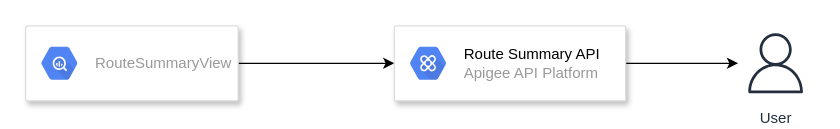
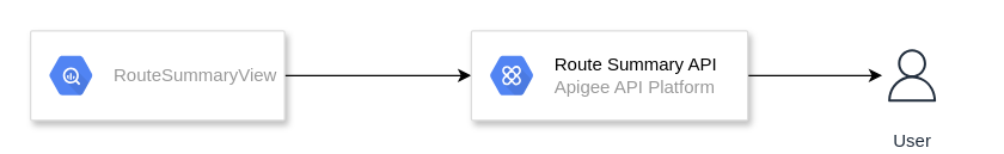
- <mxCell id="8" value="User" style="sketch=0;outlineConnect=0;fontColor=#232F3E;gradientColor=none;strokeColor=#232F3E;fillColor=#ffffff;dashed=0;verticalLabelPosition=bottom;verticalAlign=top;align=center;html=1;fontSize=12;fontStyle=0;aspect=fixed;shape=mxgraph.aws4.resourceIcon;resIcon=mxgraph.aws4.user;" vertex="1" parent="1"><mxGeometry x="590" y="20" width="60" height="60" as="geometry" /></mxCell>
+ <mxCell id="8" value="User" style="sketch=0;outlineConnect=0;fontColor=#232F3E;gradientColor=none;strokeColor=#232F3E;fillColor=#ffffff;dashed=0;verticalLabelPosition=bottom;verticalAlign=top;align=center;html=1;fontSize=12;fontStyle=0;aspect=fixed;shape=mxgraph.aws4.resourceIcon;resIcon=mxgraph.aws4.user;" vertex="1" parent="1"><mxGeometry x="590" y="20" width="40" height="60" as="geometry" /></mxCell>
